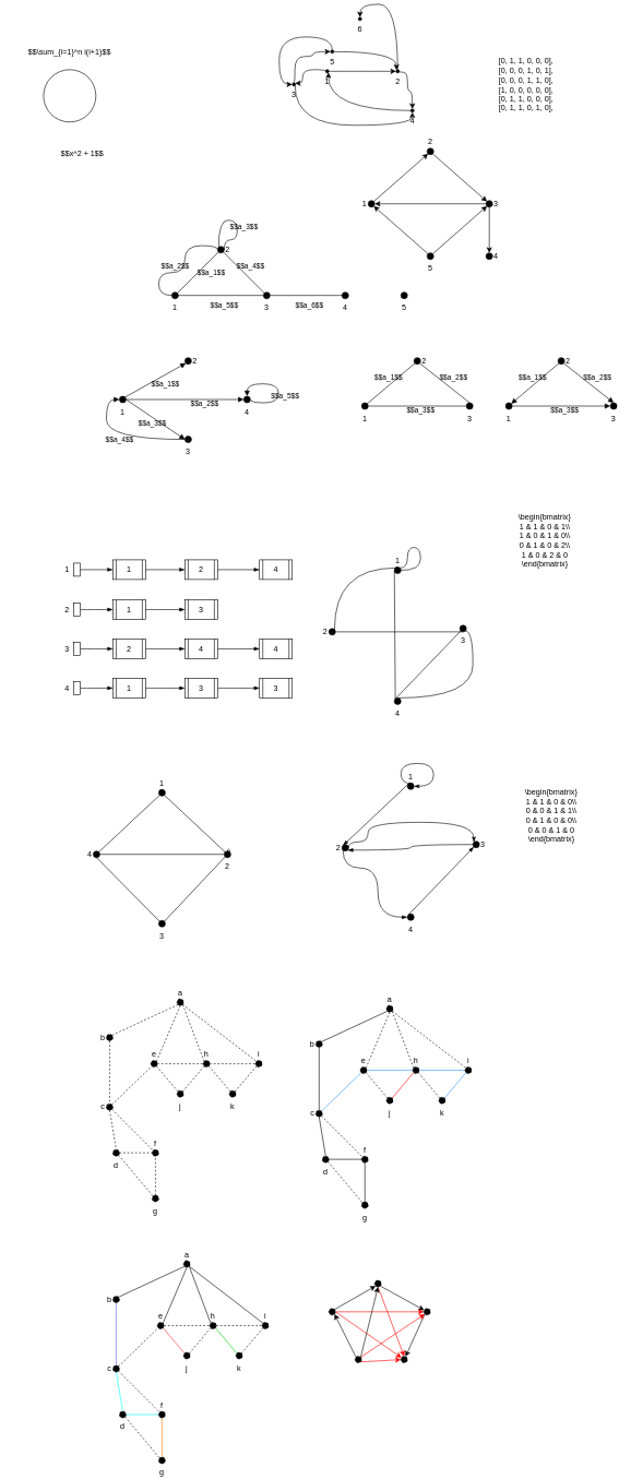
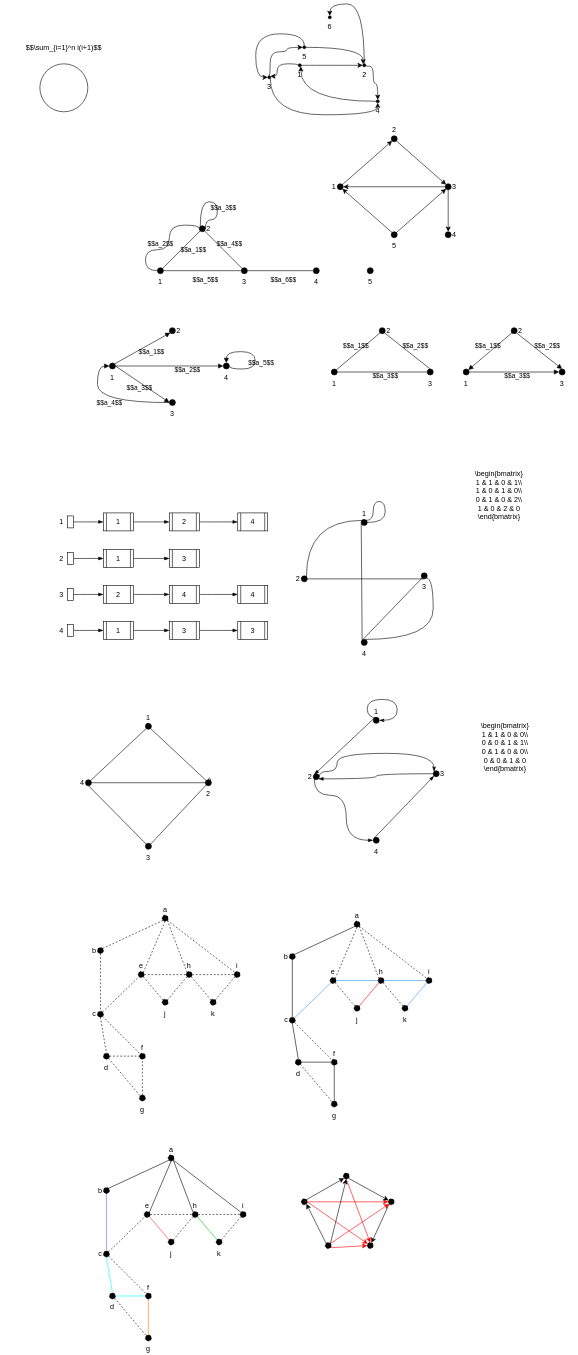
- <mxCell id="201" value="       [0, 1, 1, 0, 0, 0],&#10;       [0, 0, 0, 1, 0, 1],&#10;       [0, 0, 0, 1, 1, 0],&#10;       [1, 0, 0, 0, 0, 0],&#10;       [0, 1, 1, 0, 0, 0],&#10;       [0, 1, 1, 0, 1, 0]," style="text;strokeColor=none;fillColor=none;align=center;verticalAlign=middle;whiteSpace=wrap;rounded=0;" parent="1" vertex="1"><mxGeometry x="692" y="37.5" width="200" height="180" as="geometry" /></mxCell>
- <mxCell id="214" value="$$x^2 + 1$$" style="text;html=1;strokeColor=none;fillColor=none;align=center;verticalAlign=middle;whiteSpace=wrap;rounded=0;" parent="1" vertex="1"><mxGeometry x="86" y="201" width="79" height="65" as="geometry" /></mxCell>
